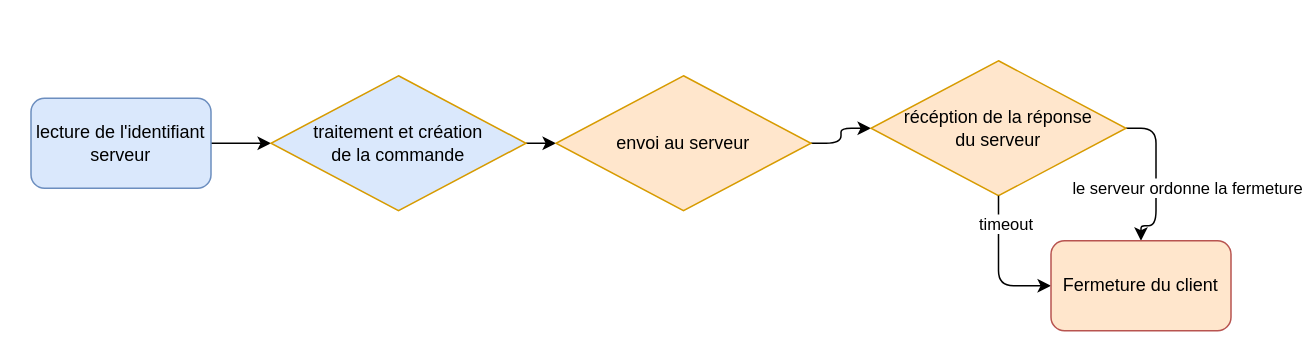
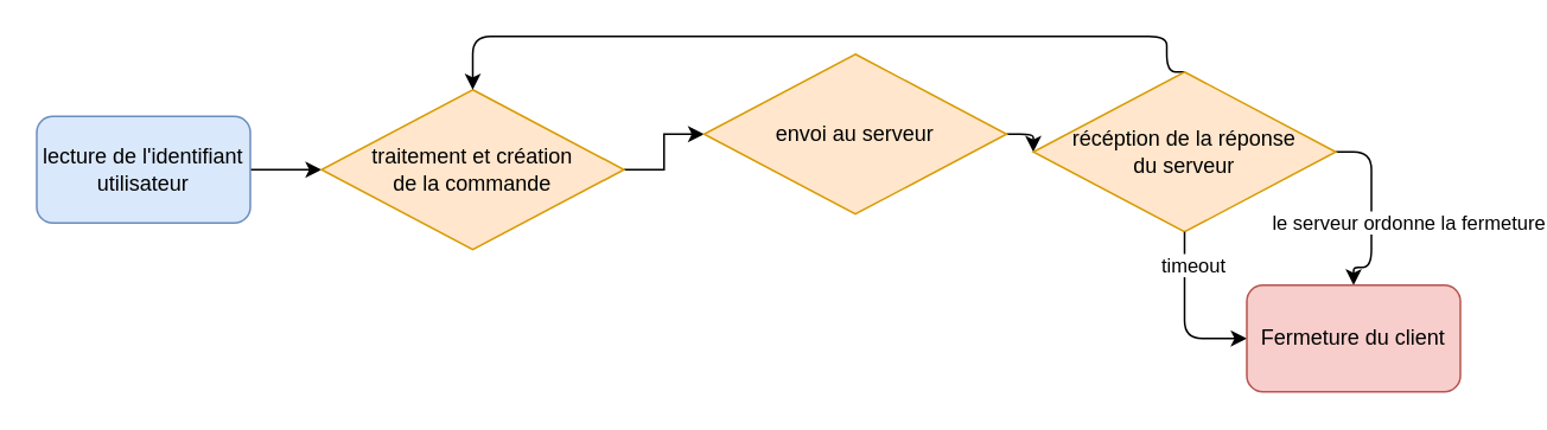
+ <mxCell id="10" style="edgeStyle=orthogonalEdgeStyle;rounded=1;orthogonalLoop=1;jettySize=auto;html=1;exitX=0.5;exitY=0;exitDx=0;exitDy=0;entryX=0.5;entryY=0;entryDx=0;entryDy=0;" edge="1" parent="1" source="11" target="5"><mxGeometry relative="1" as="geometry"><Array as="points"><mxPoint x="655" y="20" /><mxPoint x="265" y="20" /></Array></mxGeometry></mxCell>
- <mxCell id="3" value="lecture de l'identifiant serveur" style="rounded=1;whiteSpace=wrap;html=1;fillColor=#dae8fc;strokeColor=#6c8ebf;" vertex="1" parent="1"><mxGeometry y="65" width="120" height="60" as="geometry" x="20" /></mxCell>
+ <mxCell id="3" value="lecture de l'identifiant utilisateur" style="rounded=1;whiteSpace=wrap;html=1;fillColor=#dae8fc;strokeColor=#6c8ebf;" vertex="1" parent="1"><mxGeometry y="65" width="120" height="60" as="geometry" x="20" /></mxCell>
- <mxCell id="5" value="traitement et création &lt;br&gt;de la commande" style="rhombus;whiteSpace=wrap;html=1;fillColor=#dae8fc;strokeColor=#d79b00;" vertex="1" parent="1"><mxGeometry x="180" y="50" width="170" height="90" as="geometry" /></mxCell>
+ <mxCell id="5" value="traitement et création &lt;br&gt;de la commande" style="rhombus;whiteSpace=wrap;html=1;fillColor=#ffe6cc;strokeColor=#d79b00;" vertex="1" parent="1"><mxGeometry x="180" y="50" width="170" height="90" as="geometry" /></mxCell>
- <mxCell id="7" value="envoi au serveur" style="rhombus;whiteSpace=wrap;html=1;fillColor=#ffe6cc;strokeColor=#d79b00;" vertex="1" parent="1"><mxGeometry x="370" y="50" width="170" height="90" as="geometry" /></mxCell>
+ <mxCell id="7" value="envoi au serveur" style="rhombus;whiteSpace=wrap;html=1;fillColor=#ffe6cc;strokeColor=#d79b00;" vertex="1" parent="1"><mxGeometry x="395" y="30" width="170" height="90" as="geometry" /></mxCell>
- <mxCell id="14" value="Fermeture du client" style="rounded=1;whiteSpace=wrap;html=1;fillColor=#ffe6cc;strokeColor=#b85450;" vertex="1" parent="1"><mxGeometry x="700" y="160" width="120" height="60" as="geometry" /></mxCell>
+ <mxCell id="14" value="Fermeture du client" style="rounded=1;whiteSpace=wrap;html=1;fillColor=#f8cecc;strokeColor=#b85450;" vertex="1" parent="1"><mxGeometry x="700" y="160" width="120" height="60" as="geometry" /></mxCell>
